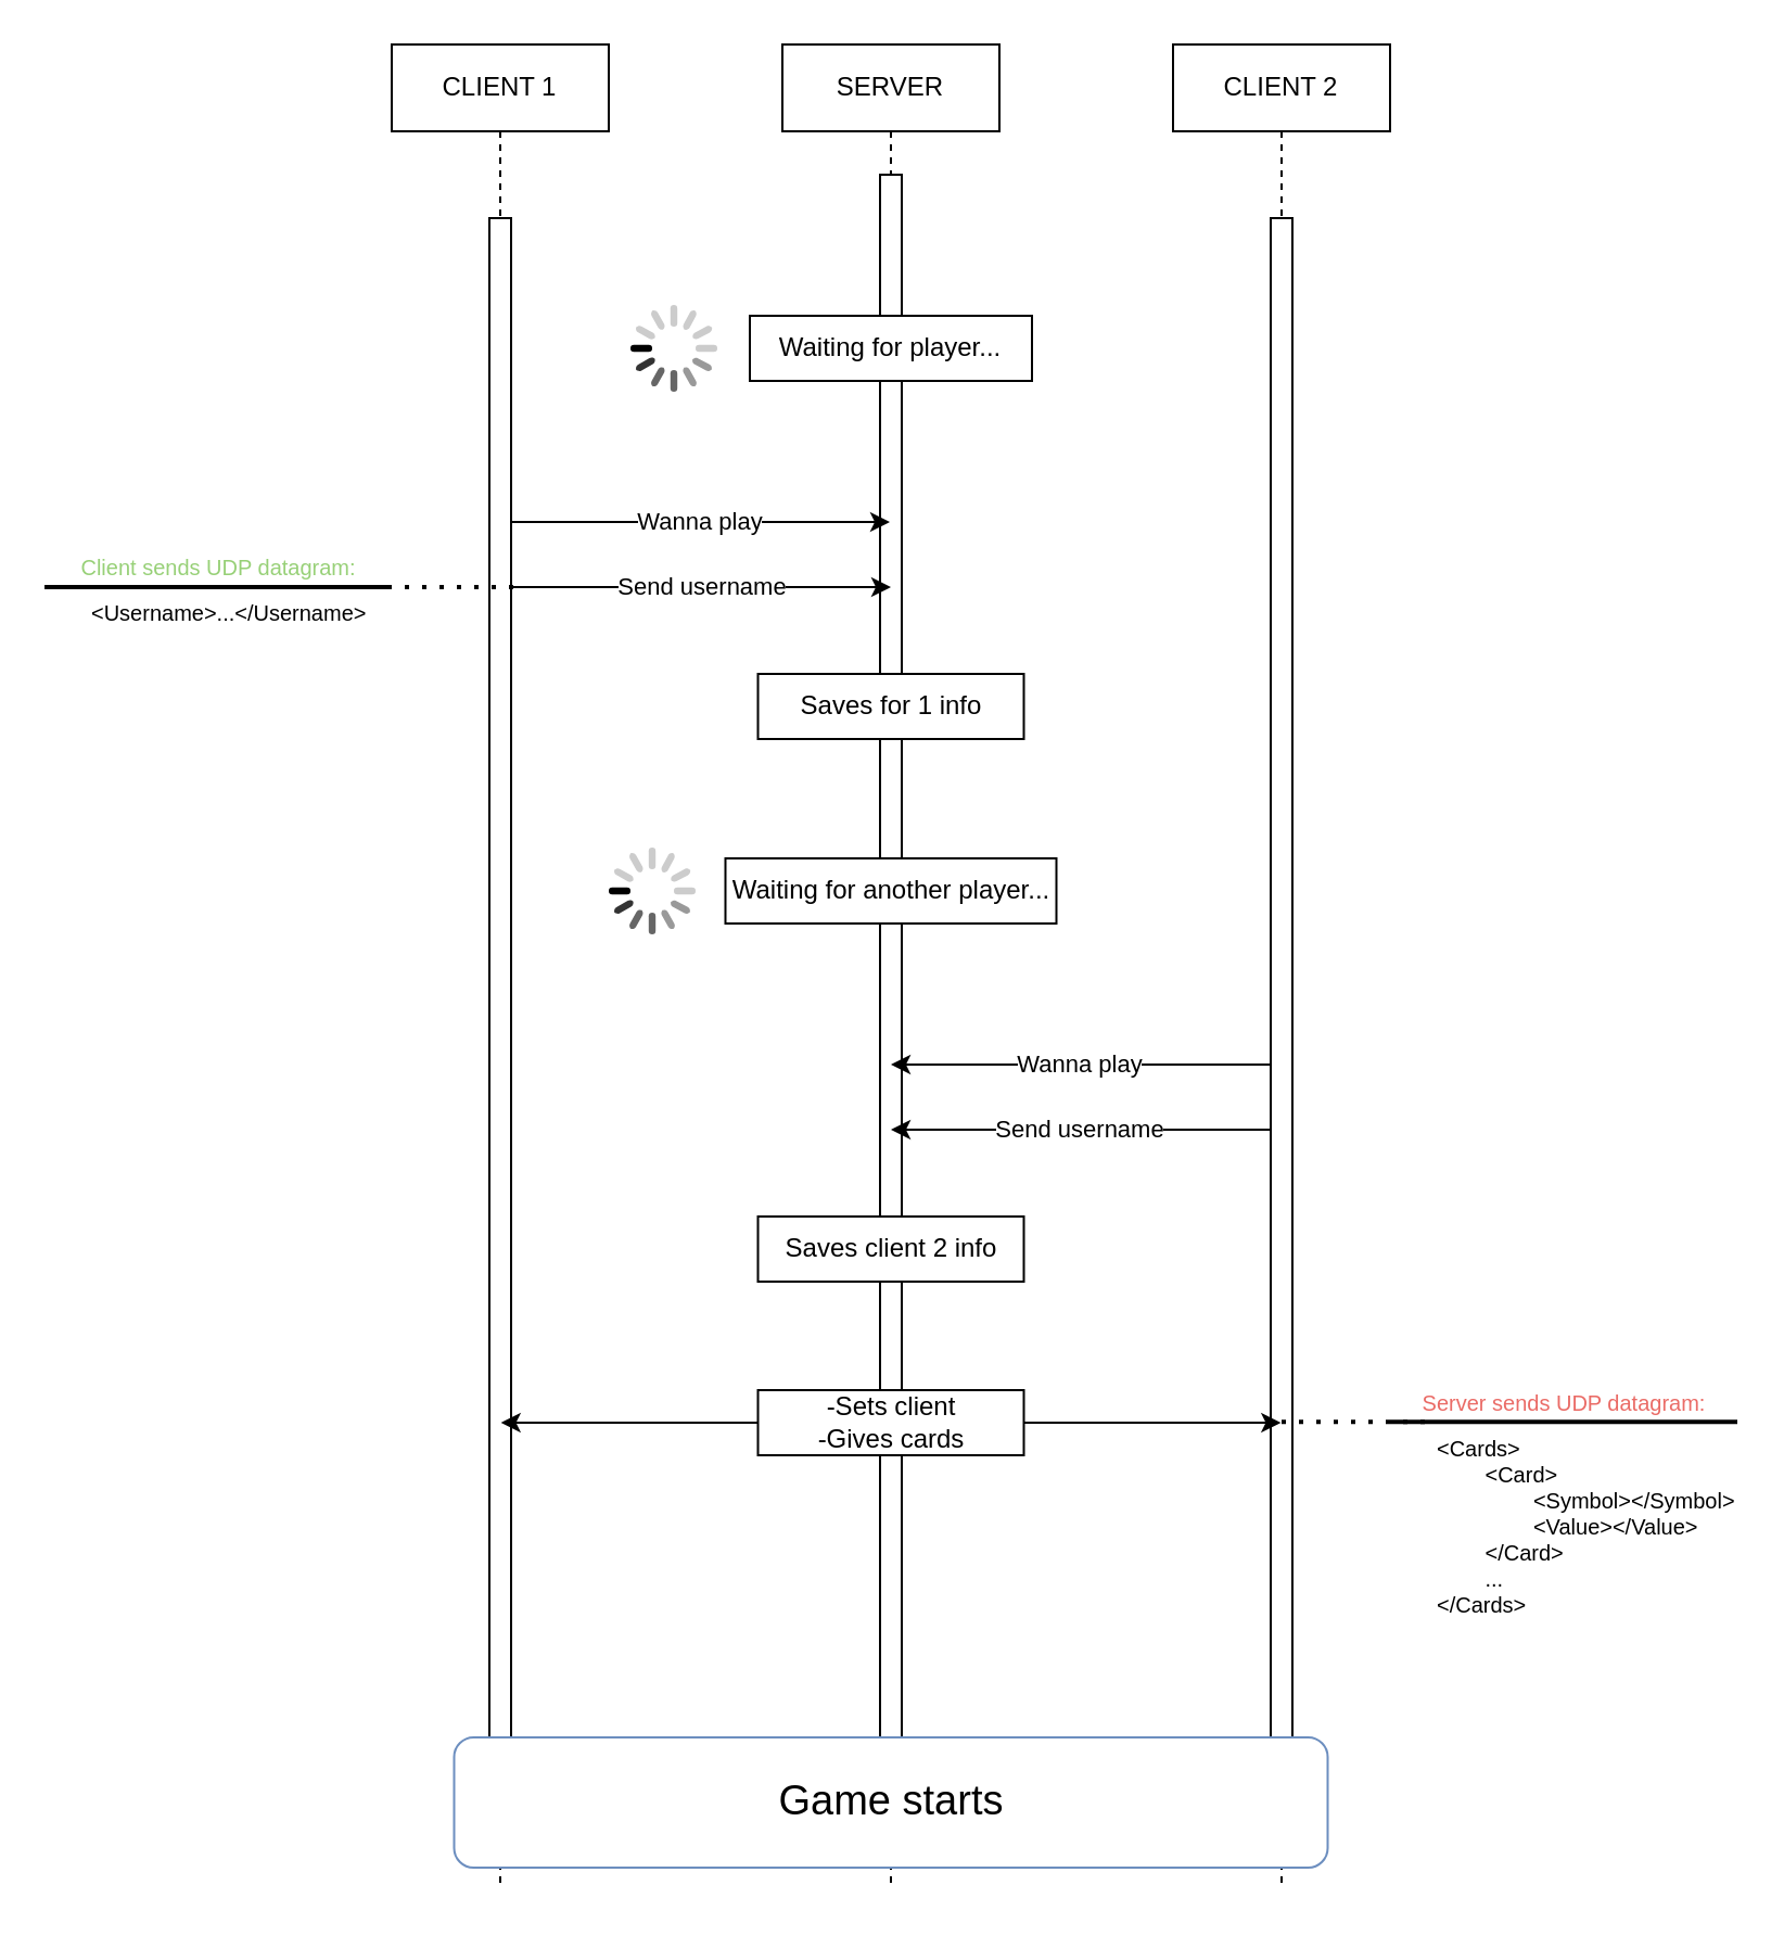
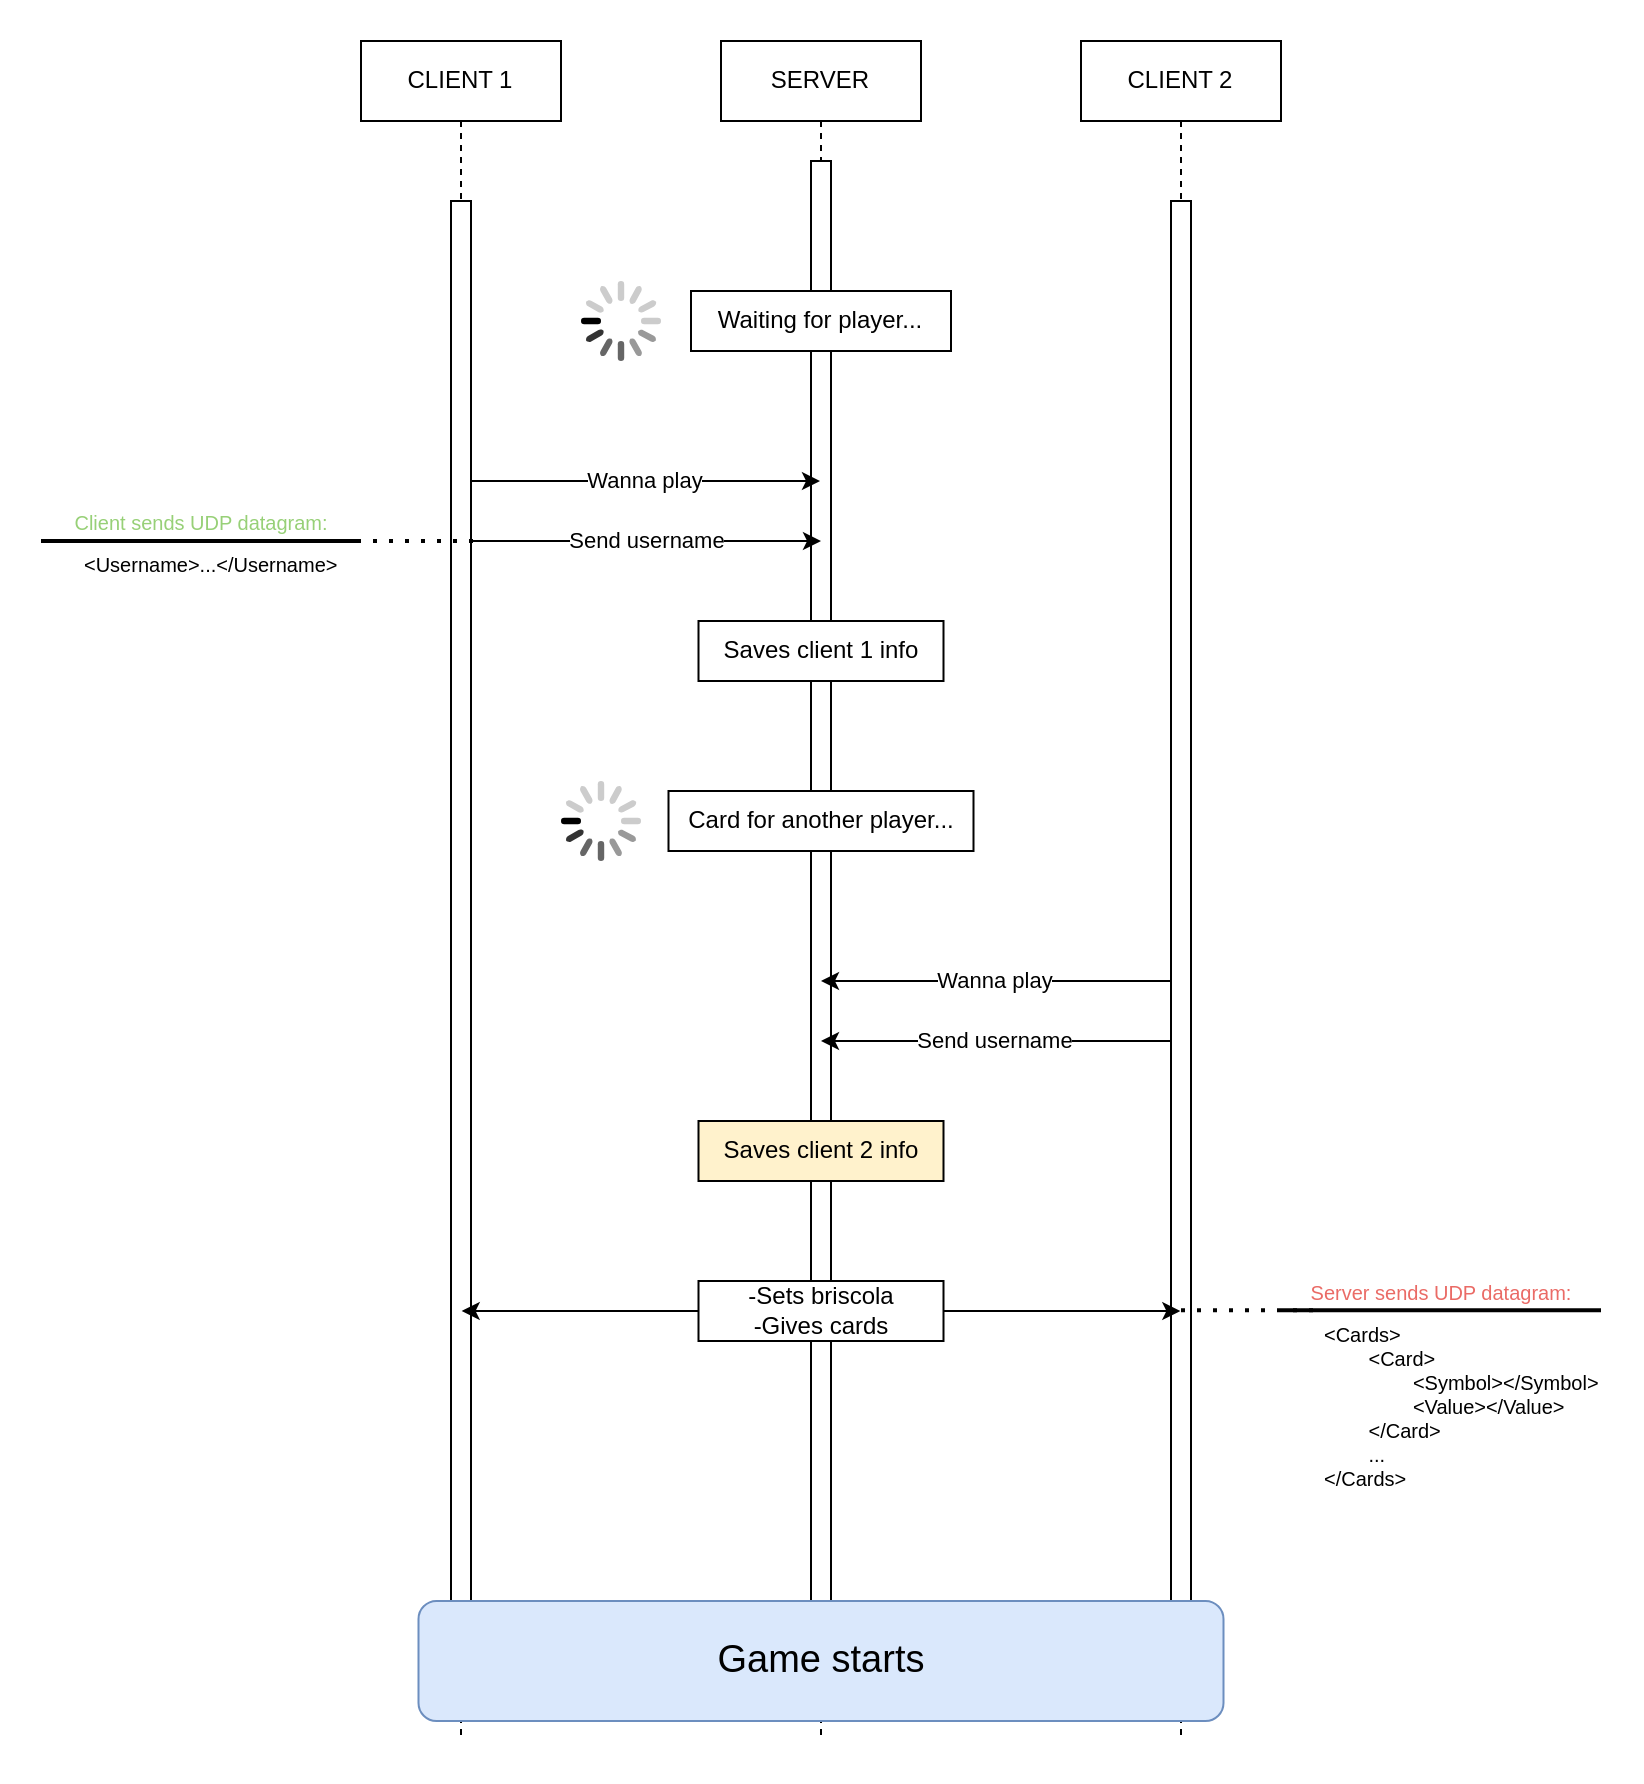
- <mxCell id="9" value="Saves for 1 info" style="html=1;dropTarget=0;whiteSpace=wrap;" vertex="1" parent="1"><mxGeometry x="348.75" y="310" width="122.5" height="30" as="geometry" /></mxCell>
+ <mxCell id="9" value="Saves client 1 info" style="html=1;dropTarget=0;whiteSpace=wrap;" vertex="1" parent="1"><mxGeometry x="348.75" y="310" width="122.5" height="30" as="geometry" /></mxCell>
- <mxCell id="10" value="Waiting for another player..." style="html=1;dropTarget=0;whiteSpace=wrap;" vertex="1" parent="1"><mxGeometry x="333.75" y="395" width="152.5" height="30" as="geometry" /></mxCell>
+ <mxCell id="10" value="Card for another player..." style="html=1;dropTarget=0;whiteSpace=wrap;" vertex="1" parent="1"><mxGeometry x="333.75" y="395" width="152.5" height="30" as="geometry" /></mxCell>
- <mxCell id="15" value="Saves client 2 info" style="html=1;dropTarget=0;whiteSpace=wrap;" vertex="1" parent="1"><mxGeometry x="348.75" y="560" width="122.5" height="30" as="geometry" /></mxCell>
+ <mxCell id="15" value="Saves client 2 info" style="html=1;dropTarget=0;whiteSpace=wrap;fillColor=#fff2cc;" vertex="1" parent="1"><mxGeometry x="348.75" y="560" width="122.5" height="30" as="geometry" /></mxCell>
- <mxCell id="18" value="-Sets client&lt;br&gt;-Gives cards" style="html=1;dropTarget=0;whiteSpace=wrap;" vertex="1" parent="1"><mxGeometry x="348.75" y="640" width="122.5" height="30" as="geometry" /></mxCell>
+ <mxCell id="18" value="-Sets briscola&lt;br&gt;-Gives cards" style="html=1;dropTarget=0;whiteSpace=wrap;" vertex="1" parent="1"><mxGeometry x="348.75" y="640" width="122.5" height="30" as="geometry" /></mxCell>
- <mxCell id="21" value="&lt;font style=&quot;font-size: 19px;&quot;&gt;Game starts&lt;/font&gt;" style="rounded=1;whiteSpace=wrap;html=1;fillColor=#ffffff;strokeColor=#6c8ebf;" vertex="1" parent="1"><mxGeometry x="208.75" y="800" width="402.5" height="60" as="geometry" /></mxCell>
+ <mxCell id="21" value="&lt;font style=&quot;font-size: 19px;&quot;&gt;Game starts&lt;/font&gt;" style="rounded=1;whiteSpace=wrap;html=1;fillColor=#dae8fc;strokeColor=#6c8ebf;" vertex="1" parent="1"><mxGeometry x="208.75" y="800" width="402.5" height="60" as="geometry" /></mxCell>
